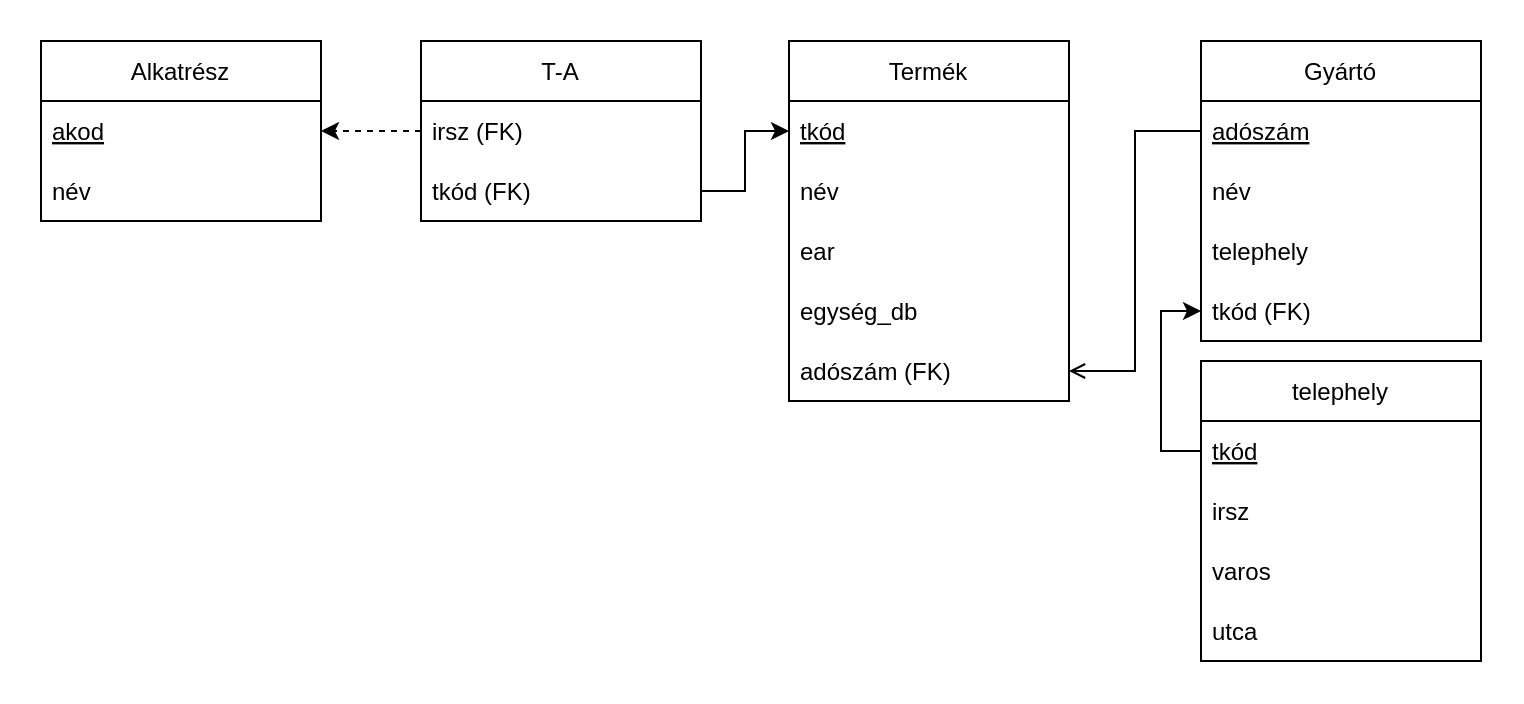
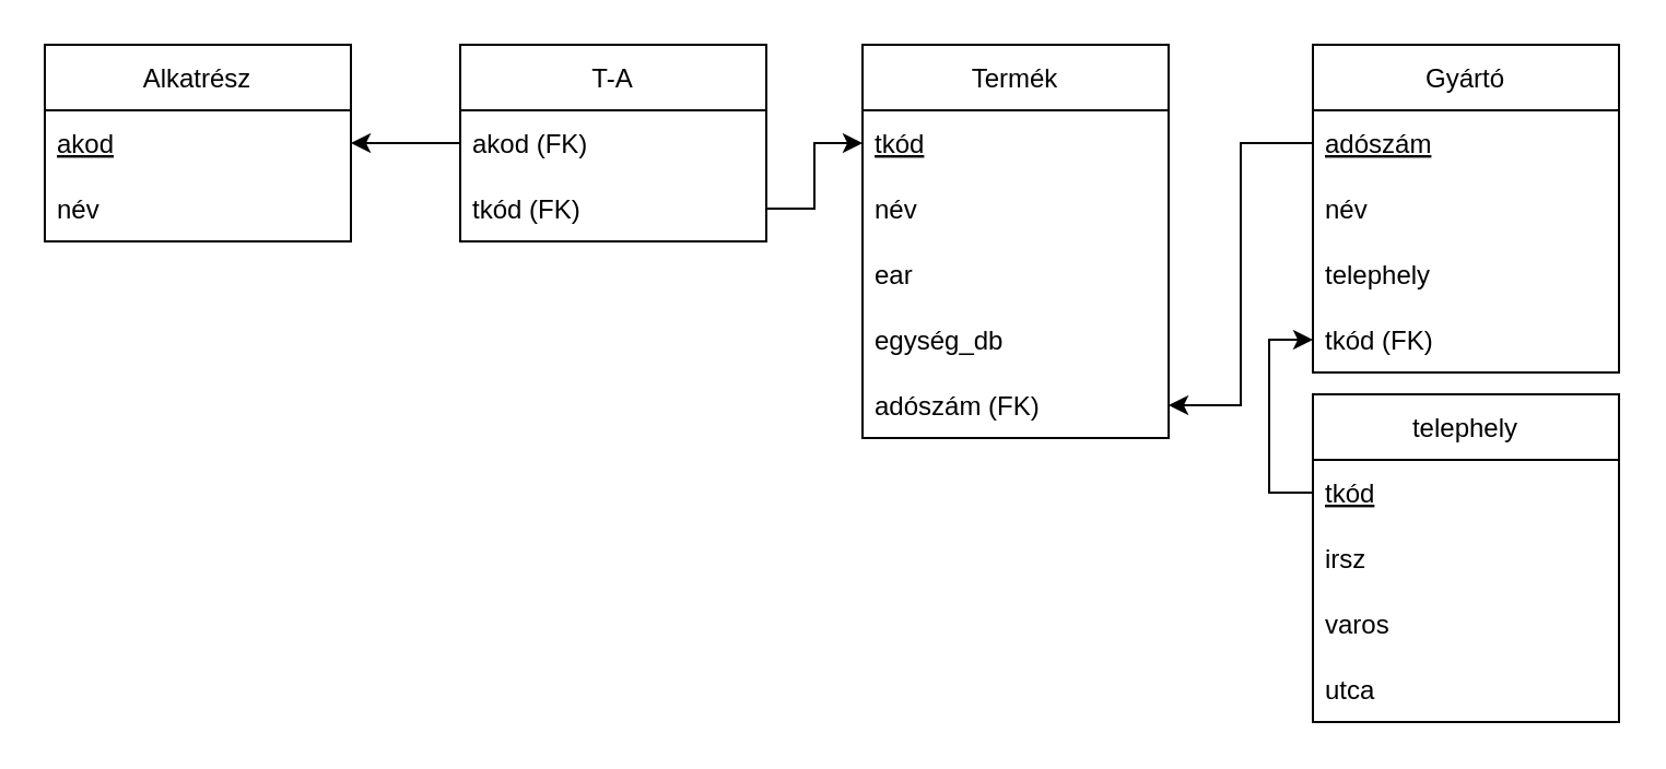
- <mxCell id="5" value="" style="edgeStyle=orthogonalEdgeStyle;rounded=0;orthogonalLoop=1;jettySize=auto;html=1;entryX=1;entryY=0.5;entryDx=0;entryDy=0;dashed=1;" edge="1" parent="1" source="6" target="3"><mxGeometry relative="1" as="geometry" /></mxCell>
+ <mxCell id="5" value="" style="edgeStyle=orthogonalEdgeStyle;rounded=0;orthogonalLoop=1;jettySize=auto;html=1;entryX=1;entryY=0.5;entryDx=0;entryDy=0;" edge="1" parent="1" source="6" target="3"><mxGeometry relative="1" as="geometry" /></mxCell>
- <mxCell id="7" value="irsz (FK)" style="text;strokeColor=none;fillColor=none;align=left;verticalAlign=middle;spacingLeft=4;spacingRight=4;overflow=hidden;points=[[0,0.5],[1,0.5]];portConstraint=eastwest;rotatable=0;" vertex="1" parent="6"><mxGeometry y="30" width="140" height="30" as="geometry" /></mxCell>
+ <mxCell id="7" value="akod (FK)" style="text;strokeColor=none;fillColor=none;align=left;verticalAlign=middle;spacingLeft=4;spacingRight=4;overflow=hidden;points=[[0,0.5],[1,0.5]];portConstraint=eastwest;rotatable=0;" vertex="1" parent="6"><mxGeometry y="30" width="140" height="30" as="geometry" /></mxCell>
- <mxCell id="15" value="" style="edgeStyle=orthogonalEdgeStyle;rounded=0;orthogonalLoop=1;jettySize=auto;html=1;entryX=1;entryY=0.5;entryDx=0;entryDy=0;exitX=0;exitY=0.5;exitDx=0;exitDy=0;endArrow=open;" edge="1" parent="1" source="17" target="14"><mxGeometry relative="1" as="geometry" /></mxCell>
+ <mxCell id="15" value="" style="edgeStyle=orthogonalEdgeStyle;rounded=0;orthogonalLoop=1;jettySize=auto;html=1;entryX=1;entryY=0.5;entryDx=0;entryDy=0;exitX=0;exitY=0.5;exitDx=0;exitDy=0;" edge="1" parent="1" source="17" target="14"><mxGeometry relative="1" as="geometry" /></mxCell>
